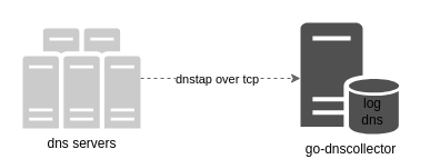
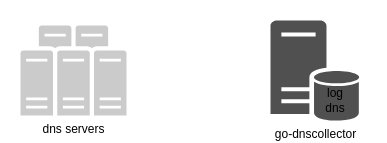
- <mxCell id="2" value="" style="edgeStyle=orthogonalEdgeStyle;rounded=0;orthogonalLoop=1;jettySize=auto;html=1;dashed=1;strokeColor=#666666;" edge="1" parent="1" source="4" target="5"><mxGeometry relative="1" as="geometry"><mxPoint x="260" y="70" as="targetPoint" /></mxGeometry></mxCell>
- <mxCell id="3" value="dnstap over tcp" style="edgeLabel;html=1;align=center;verticalAlign=middle;resizable=0;points=[];" vertex="1" connectable="0" parent="2"><mxGeometry x="-0.219" y="-2" relative="1" as="geometry"><mxPoint x="12" y="-2" as="offset" /></mxGeometry></mxCell>
